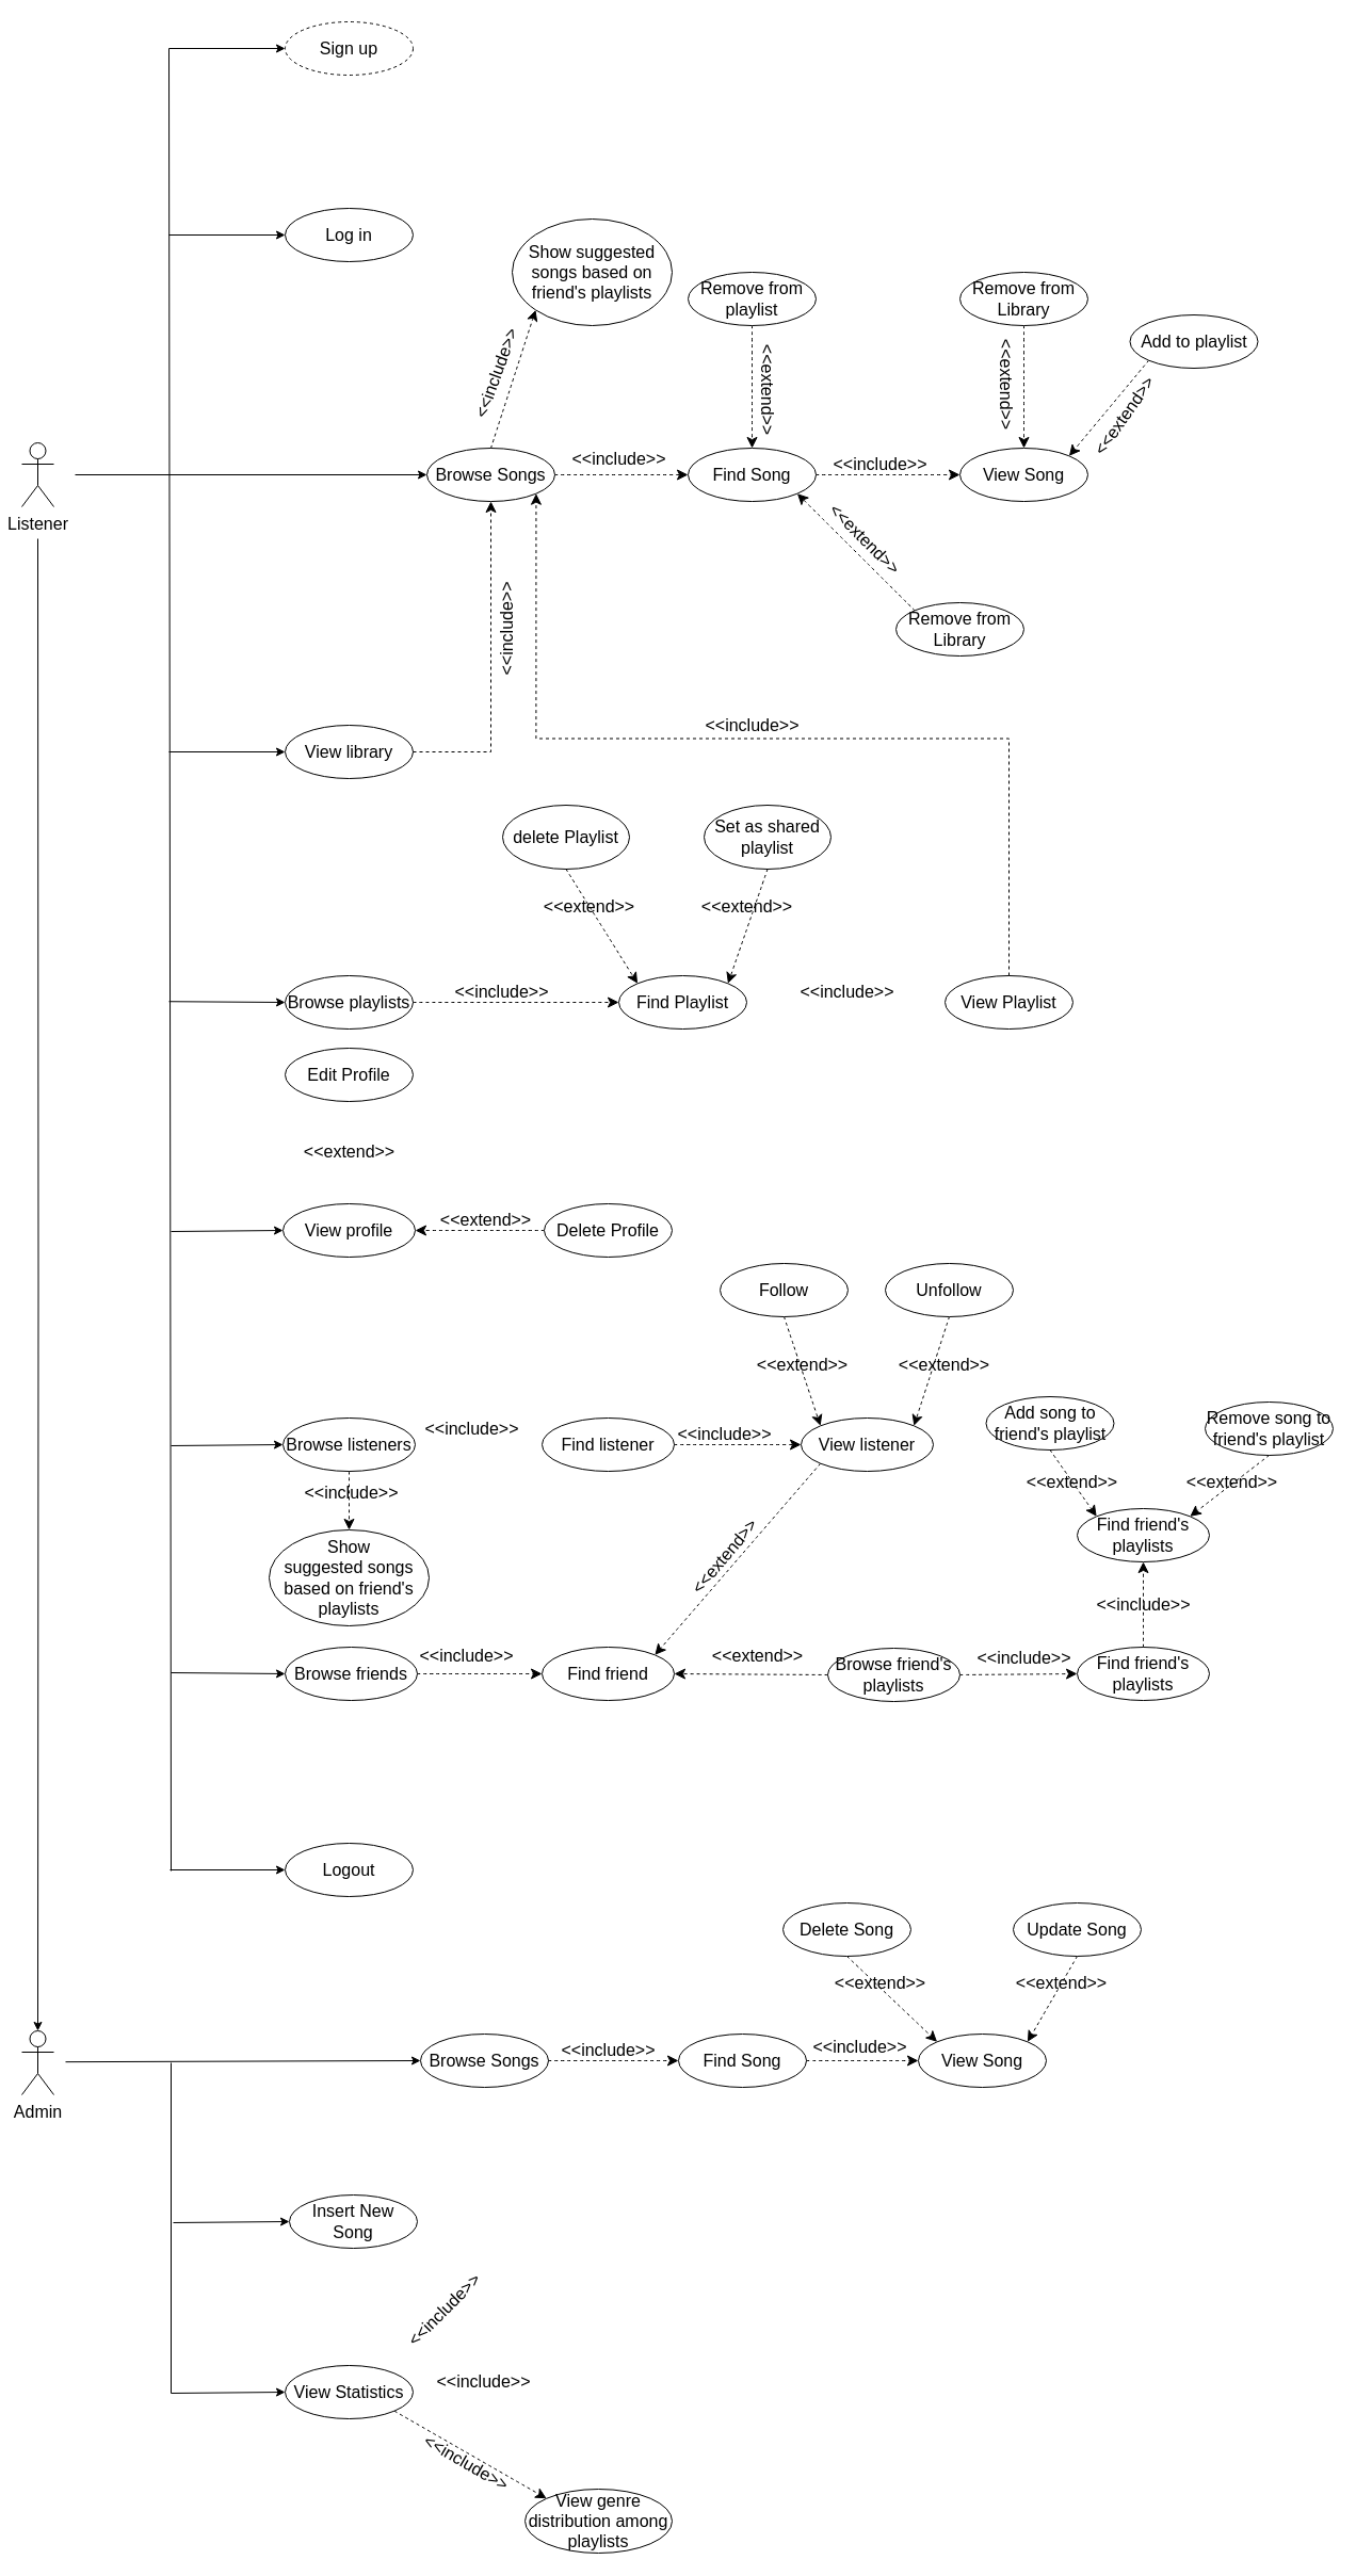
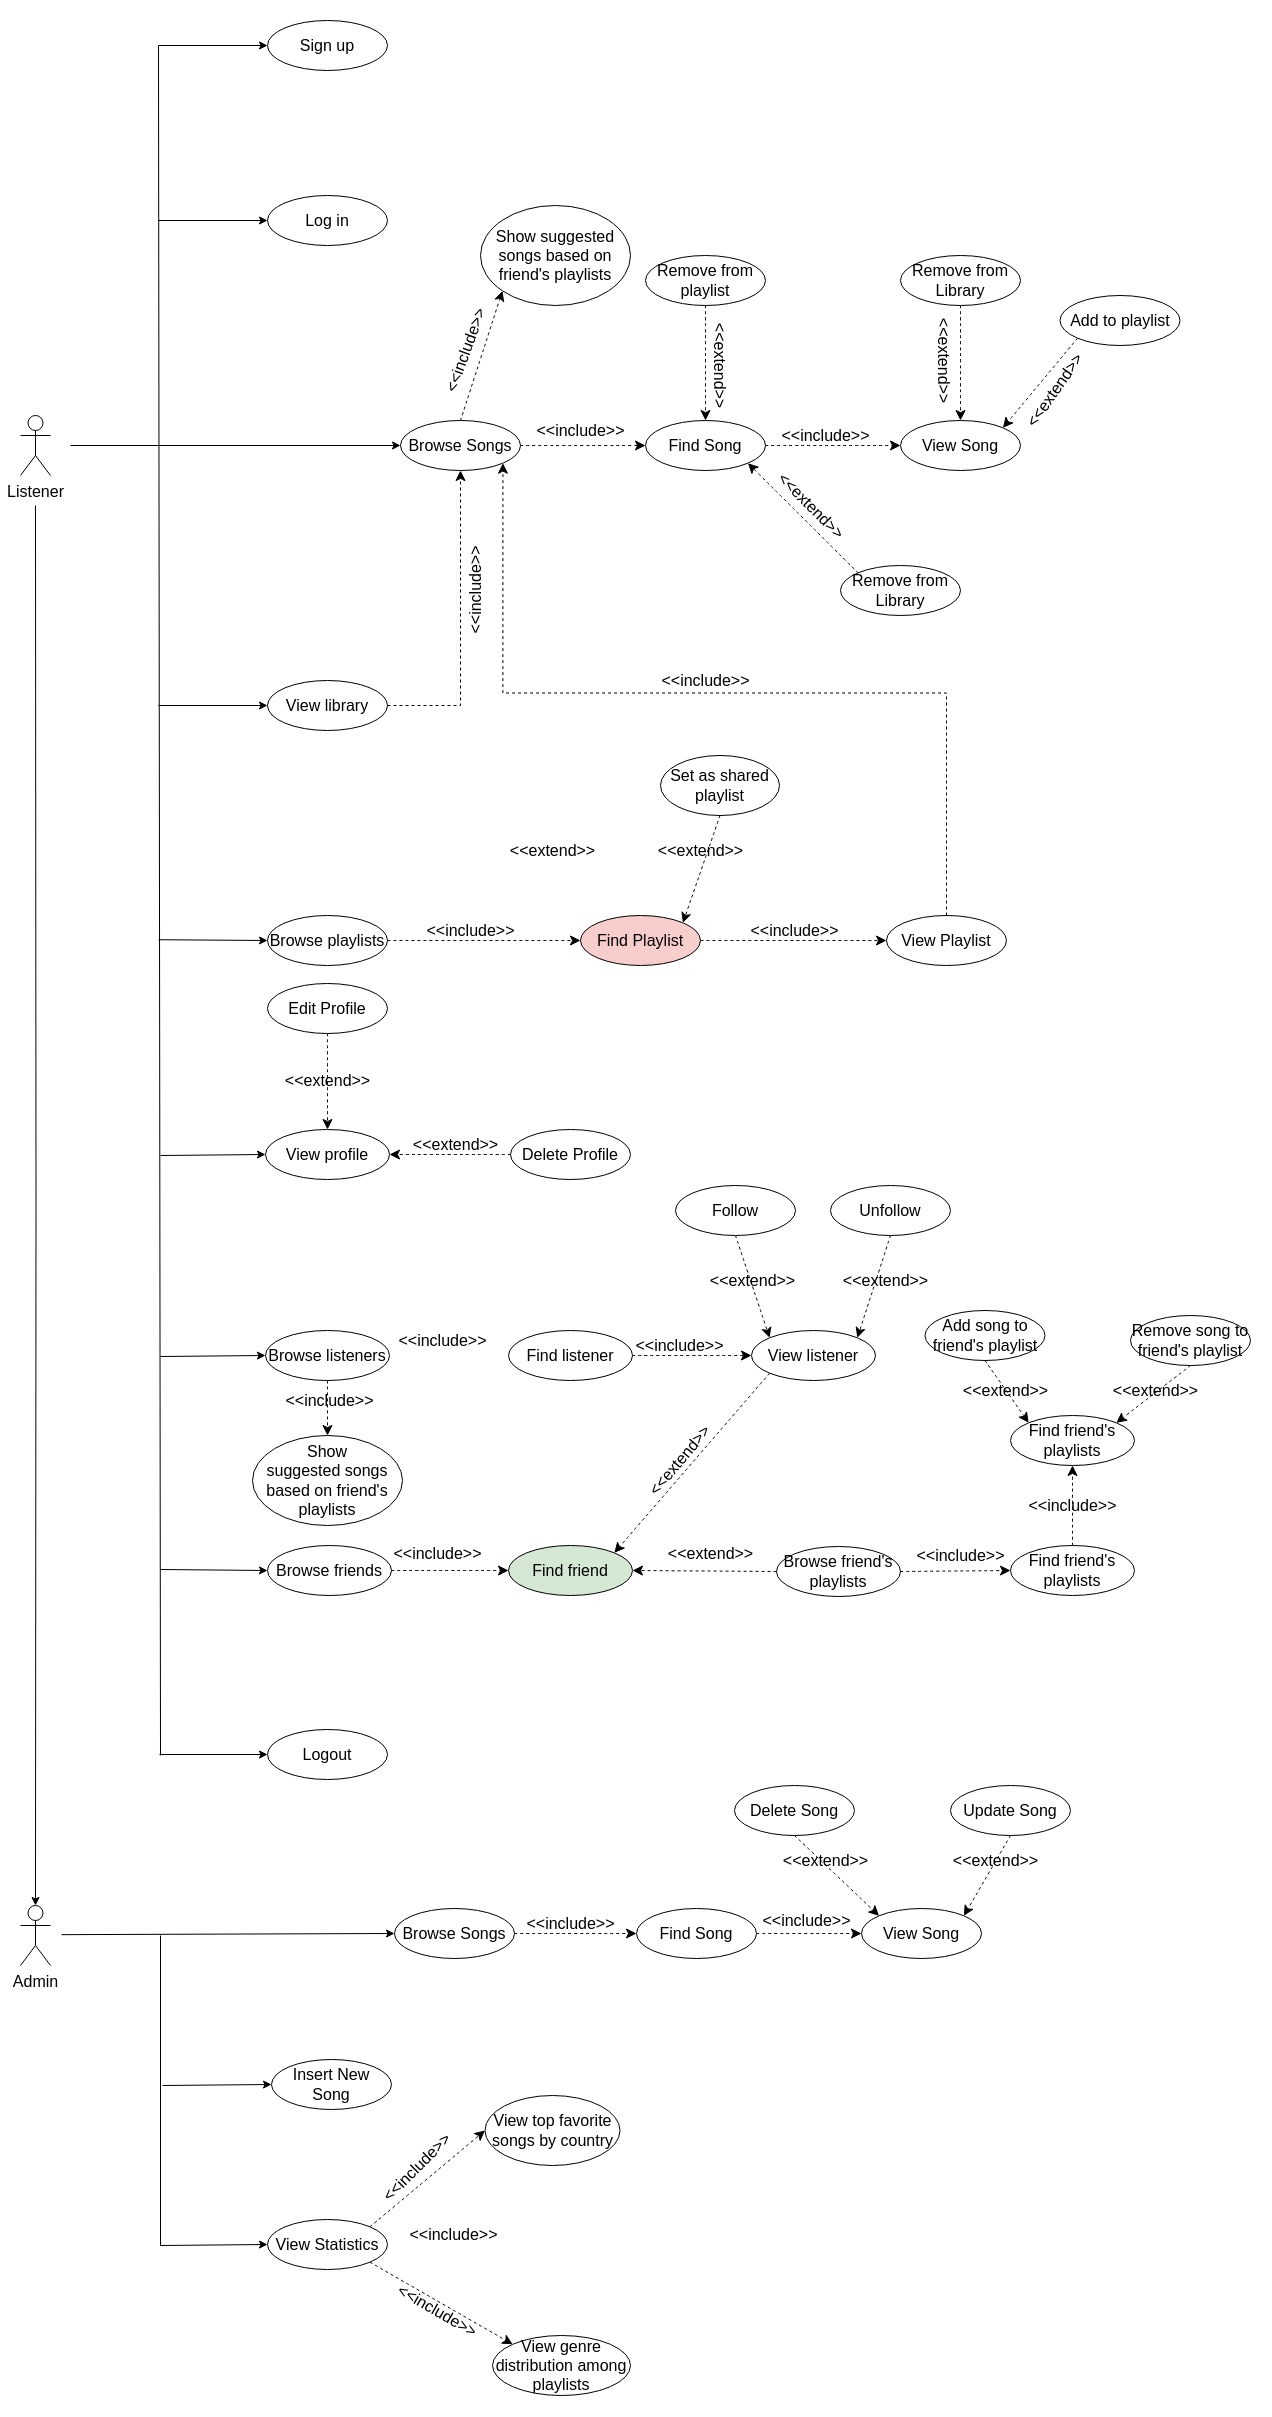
- <mxCell id="6" value="Sign up" style="ellipse;whiteSpace=wrap;html=1;fontSize=16;dashed=1;" parent="1" vertex="1"><mxGeometry x="267" y="20" width="120" height="50" as="geometry" /></mxCell>
+ <mxCell id="6" value="Sign up" style="ellipse;whiteSpace=wrap;html=1;fontSize=16;" parent="1" vertex="1"><mxGeometry x="267" y="20" width="120" height="50" as="geometry" /></mxCell>
- <mxCell id="43" value="delete Playlist" style="ellipse;whiteSpace=wrap;html=1;fontSize=16;" parent="1" vertex="1"><mxGeometry x="471" y="755" width="119" height="60" as="geometry" /></mxCell>
- <mxCell id="45" value="" style="endArrow=classic;html=1;rounded=0;fontSize=12;startSize=8;endSize=8;curved=1;dashed=1;entryX=0;entryY=0;entryDx=0;entryDy=0;exitX=0.5;exitY=1;exitDx=0;exitDy=0;" parent="1" source="43" target="46" edge="1"><mxGeometry width="50" height="50" relative="1" as="geometry"><mxPoint x="640" y="815" as="sourcePoint" /><mxPoint x="1010" y="775" as="targetPoint" /></mxGeometry></mxCell>
- <mxCell id="46" value="Find Playlist" style="ellipse;whiteSpace=wrap;html=1;fontSize=16;" parent="1" vertex="1"><mxGeometry x="580" y="915" width="120" height="50" as="geometry" /></mxCell>
+ <mxCell id="46" value="Find Playlist" style="ellipse;whiteSpace=wrap;html=1;fontSize=16;fillColor=#f8cecc;" parent="1" vertex="1"><mxGeometry x="580" y="915" width="120" height="50" as="geometry" /></mxCell>
+ <mxCell id="40" value="" style="endArrow=classic;html=1;rounded=0;fontSize=12;startSize=8;endSize=8;curved=1;dashed=1;exitX=1;exitY=0.5;exitDx=0;exitDy=0;entryX=0;entryY=0.5;entryDx=0;entryDy=0;" parent="1" source="46" target="42" edge="1"><mxGeometry width="50" height="50" relative="1" as="geometry"><mxPoint x="533.5" y="375" as="sourcePoint" /><mxPoint x="759" y="355" as="targetPoint" /></mxGeometry></mxCell>
+ <mxCell id="2" value="" style="endArrow=classic;html=1;rounded=0;fontSize=12;startSize=8;endSize=8;curved=1;dashed=1;entryX=0.5;entryY=0;entryDx=0;entryDy=0;exitX=0.5;exitY=1;exitDx=0;exitDy=0;" parent="1" source="9" target="8" edge="1"><mxGeometry width="50" height="50" relative="1" as="geometry"><mxPoint x="327" y="1035" as="sourcePoint" /><mxPoint x="460.6" y="1090.522" as="targetPoint" /></mxGeometry></mxCell>
- <mxCell id="77" value="Find friend" style="ellipse;whiteSpace=wrap;html=1;fontSize=16;" parent="1" vertex="1"><mxGeometry x="508" y="1545" width="124" height="50" as="geometry" /></mxCell>
+ <mxCell id="77" value="Find friend" style="ellipse;whiteSpace=wrap;html=1;fontSize=16;fillColor=#d5e8d4;" parent="1" vertex="1"><mxGeometry x="508" y="1545" width="124" height="50" as="geometry" /></mxCell>
+ <mxCell id="118" value="View top favorite songs by country" style="ellipse;whiteSpace=wrap;html=1;fontSize=16;" vertex="1" parent="1"><mxGeometry x="484.5" y="2095" width="135" height="70" as="geometry" /></mxCell>
+ <mxCell id="119" value="" style="endArrow=classic;html=1;rounded=0;fontSize=12;startSize=8;endSize=8;curved=1;dashed=1;exitX=1;exitY=0;exitDx=0;exitDy=0;entryX=0;entryY=0.5;entryDx=0;entryDy=0;" edge="1" parent="1" source="114" target="118"><mxGeometry width="50" height="50" relative="1" as="geometry"><mxPoint x="455" y="2264" as="sourcePoint" /><mxPoint x="530" y="2155" as="targetPoint" /></mxGeometry></mxCell>
